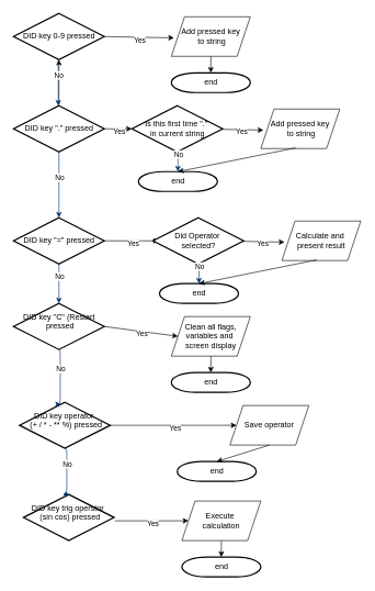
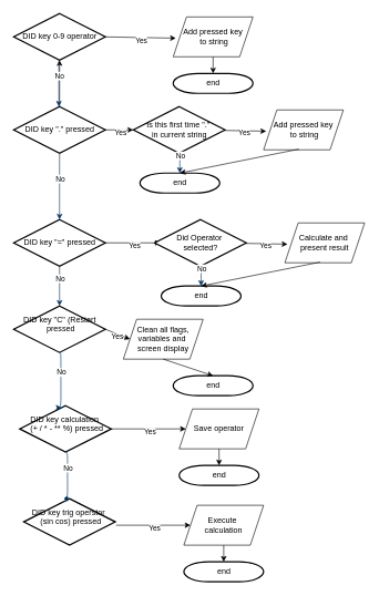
- <mxCell id="2" value="DID key 0-9 pressed" style="shape=mxgraph.flowchart.decision;strokeWidth=2;gradientColor=none;gradientDirection=north;fontStyle=0;html=1;" vertex="1" parent="1"><mxGeometry x="20" y="20" width="138" height="70" as="geometry" /></mxCell>
+ <mxCell id="2" value="DID key 0-9 operator" style="shape=mxgraph.flowchart.decision;strokeWidth=2;gradientColor=none;gradientDirection=north;fontStyle=0;html=1;" vertex="1" parent="1"><mxGeometry x="20" y="20" width="138" height="70" as="geometry" /></mxCell>
- <mxCell id="46" value="Clean all flags, variables and&amp;nbsp;&lt;div&gt;screen display&lt;/div&gt;" style="shape=parallelogram;perimeter=parallelogramPerimeter;whiteSpace=wrap;html=1;fixedSize=1;" vertex="1" parent="1"><mxGeometry x="260" y="480" width="120" height="60" as="geometry" /></mxCell>
+ <mxCell id="46" value="Clean all flags, variables and&amp;nbsp;&lt;div&gt;screen display&lt;/div&gt;" style="shape=parallelogram;perimeter=parallelogramPerimeter;whiteSpace=wrap;html=1;fixedSize=1;" vertex="1" parent="1"><mxGeometry x="185" y="480" width="120" height="60" as="geometry" /></mxCell>
- <mxCell id="7" value="DID key operator&amp;nbsp;&lt;div&gt;&amp;nbsp;(+ / * - ** %) pressed&lt;div&gt;&lt;br&gt;&lt;/div&gt;&lt;/div&gt;" style="shape=mxgraph.flowchart.decision;strokeWidth=2;gradientColor=none;gradientDirection=north;fontStyle=0;html=1;" vertex="1" parent="1"><mxGeometry x="29" y="610" width="138" height="70" as="geometry" /></mxCell>
+ <mxCell id="7" value="DID key calculation&amp;nbsp;&lt;div&gt;&amp;nbsp;(+ / * - ** %) pressed&lt;div&gt;&lt;br&gt;&lt;/div&gt;&lt;/div&gt;" style="shape=mxgraph.flowchart.decision;strokeWidth=2;gradientColor=none;gradientDirection=north;fontStyle=0;html=1;" vertex="1" parent="1"><mxGeometry x="29" y="610" width="138" height="70" as="geometry" /></mxCell>
- <mxCell id="51" value="Save operator" style="shape=parallelogram;perimeter=parallelogramPerimeter;whiteSpace=wrap;html=1;fixedSize=1;" vertex="1" parent="1"><mxGeometry x="349" y="615" width="120" height="60" as="geometry" /></mxCell>
+ <mxCell id="51" value="Save operator" style="shape=parallelogram;perimeter=parallelogramPerimeter;whiteSpace=wrap;html=1;fixedSize=1;" vertex="1" parent="1"><mxGeometry x="269" y="615" width="120" height="60" as="geometry" /></mxCell>
